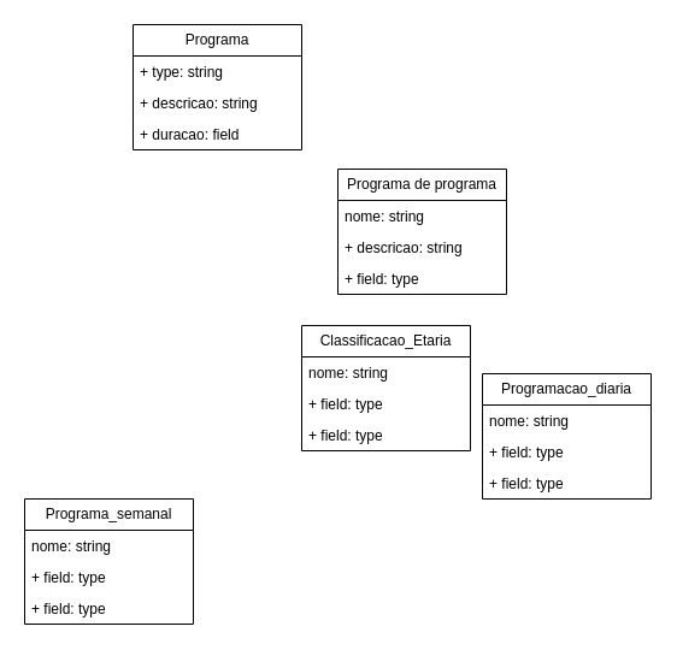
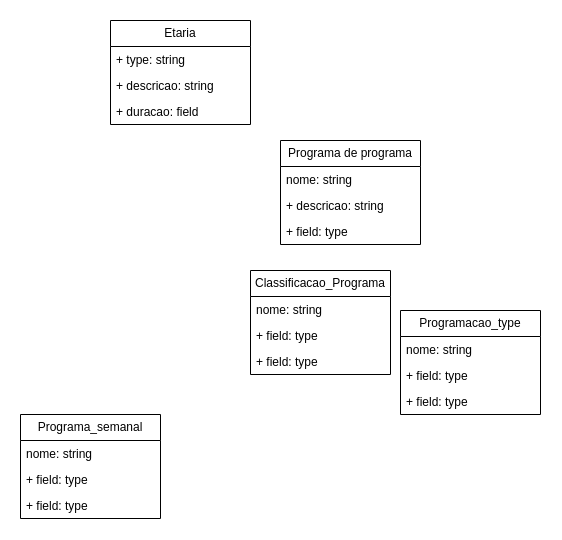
- <mxCell id="2" value="Programa" style="swimlane;fontStyle=0;childLayout=stackLayout;horizontal=1;startSize=26;fillColor=none;horizontalStack=0;resizeParent=1;resizeParentMax=0;resizeLast=0;collapsible=1;marginBottom=0;whiteSpace=wrap;html=1;" vertex="1" parent="1"><mxGeometry x="110" y="20" width="140" height="104" as="geometry" /></mxCell>
+ <mxCell id="2" value="Etaria" style="swimlane;fontStyle=0;childLayout=stackLayout;horizontal=1;startSize=26;fillColor=none;horizontalStack=0;resizeParent=1;resizeParentMax=0;resizeLast=0;collapsible=1;marginBottom=0;whiteSpace=wrap;html=1;" vertex="1" parent="1"><mxGeometry x="110" y="20" width="140" height="104" as="geometry" /></mxCell>
- <mxCell id="18" value="Classificacao_Etaria" style="swimlane;fontStyle=0;childLayout=stackLayout;horizontal=1;startSize=26;fillColor=none;horizontalStack=0;resizeParent=1;resizeParentMax=0;resizeLast=0;collapsible=1;marginBottom=0;whiteSpace=wrap;html=1;" vertex="1" parent="1"><mxGeometry x="250" y="270" width="140" height="104" as="geometry" /></mxCell>
+ <mxCell id="18" value="Classificacao_Programa" style="swimlane;fontStyle=0;childLayout=stackLayout;horizontal=1;startSize=26;fillColor=none;horizontalStack=0;resizeParent=1;resizeParentMax=0;resizeLast=0;collapsible=1;marginBottom=0;whiteSpace=wrap;html=1;" vertex="1" parent="1"><mxGeometry x="250" y="270" width="140" height="104" as="geometry" /></mxCell>
- <mxCell id="14" value="Programacao_diaria" style="swimlane;fontStyle=0;childLayout=stackLayout;horizontal=1;startSize=26;fillColor=none;horizontalStack=0;resizeParent=1;resizeParentMax=0;resizeLast=0;collapsible=1;marginBottom=0;whiteSpace=wrap;html=1;" vertex="1" parent="1"><mxGeometry x="400" y="310" width="140" height="104" as="geometry" /></mxCell>
+ <mxCell id="14" value="Programacao_type" style="swimlane;fontStyle=0;childLayout=stackLayout;horizontal=1;startSize=26;fillColor=none;horizontalStack=0;resizeParent=1;resizeParentMax=0;resizeLast=0;collapsible=1;marginBottom=0;whiteSpace=wrap;html=1;" vertex="1" parent="1"><mxGeometry x="400" y="310" width="140" height="104" as="geometry" /></mxCell>
